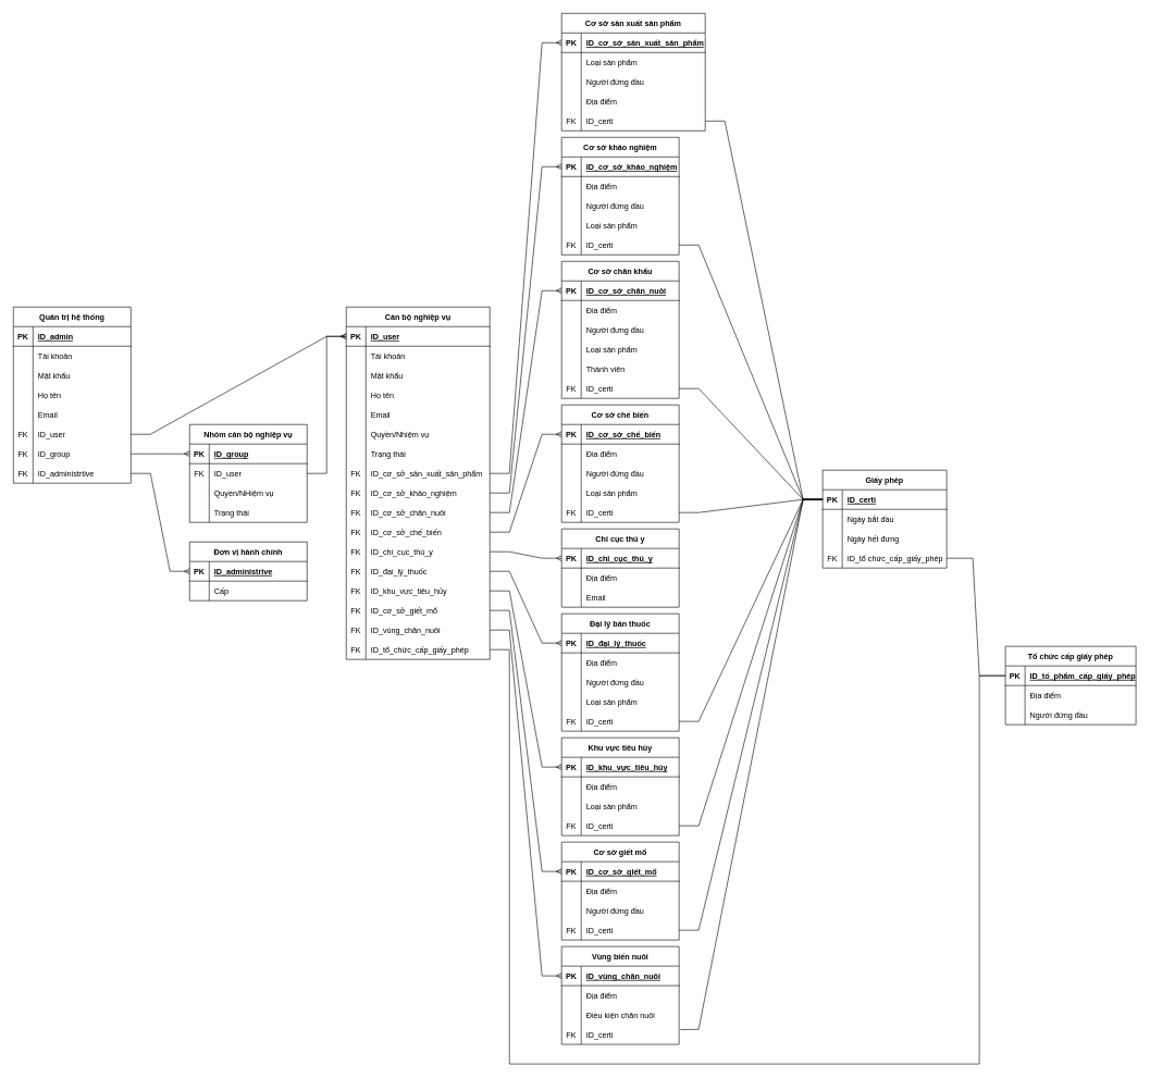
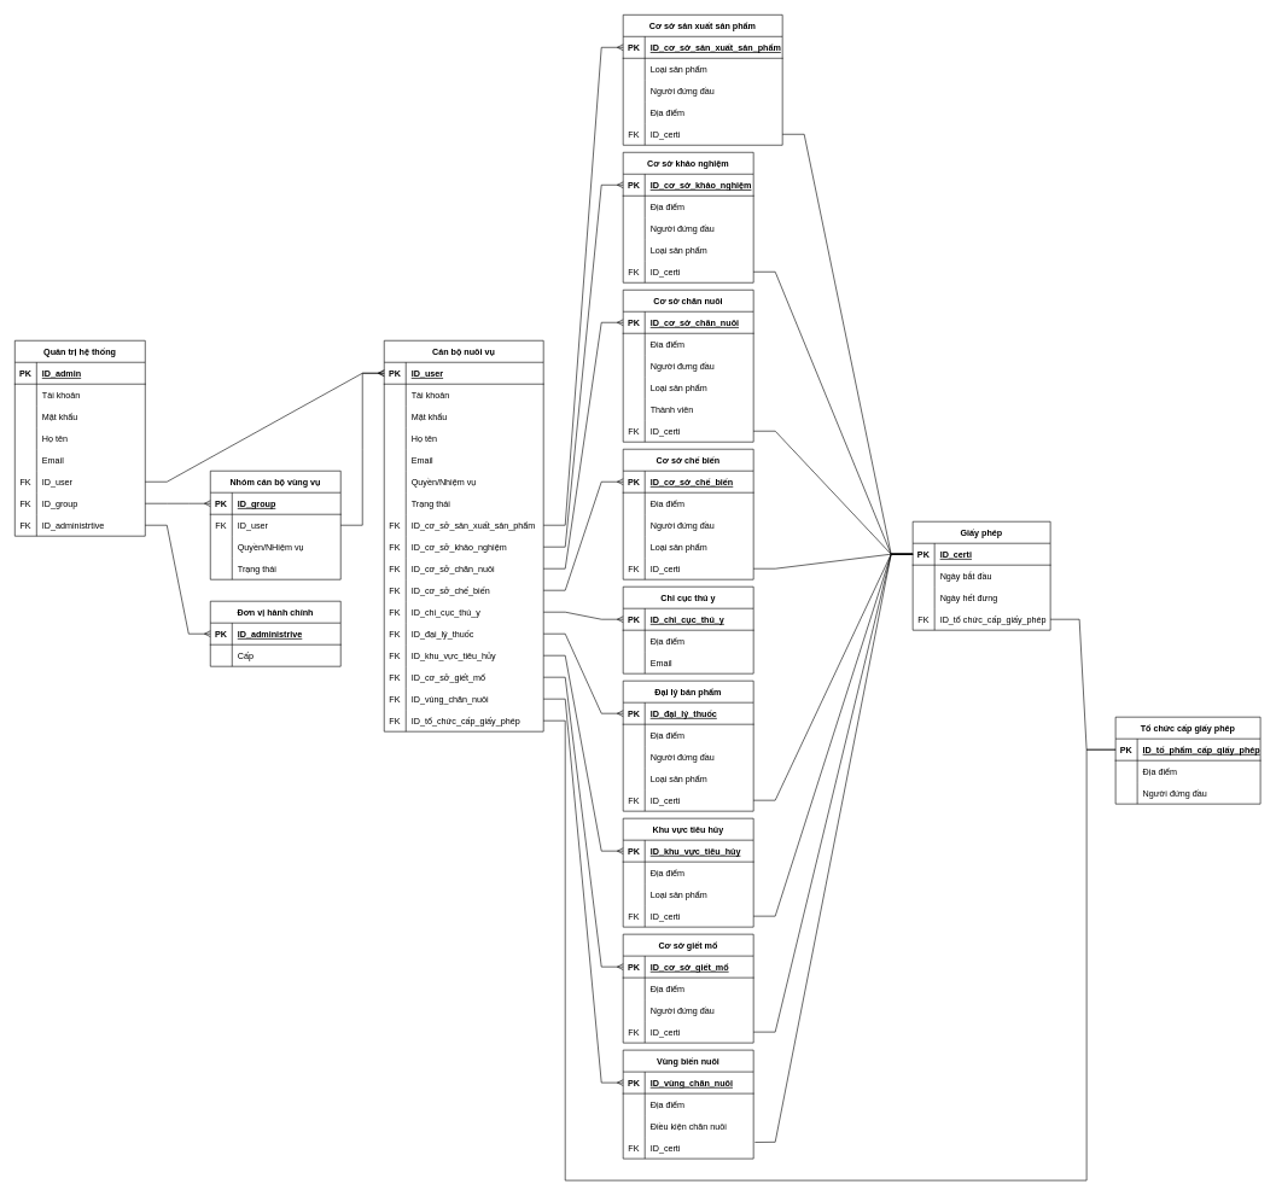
- <mxCell id="144" value="Cơ sở chăn khẩu" style="shape=table;startSize=30;container=1;collapsible=1;childLayout=tableLayout;fixedRows=1;rowLines=0;fontStyle=1;align=center;resizeLast=1;" parent="1" vertex="1"><mxGeometry x="860" y="400" width="180" height="210" as="geometry" /></mxCell>
+ <mxCell id="144" value="Cơ sở chăn nuôi" style="shape=table;startSize=30;container=1;collapsible=1;childLayout=tableLayout;fixedRows=1;rowLines=0;fontStyle=1;align=center;resizeLast=1;" parent="1" vertex="1"><mxGeometry x="860" y="400" width="180" height="210" as="geometry" /></mxCell>
- <mxCell id="27" value="Cán bộ nghiệp vụ" style="shape=table;startSize=30;container=1;collapsible=1;childLayout=tableLayout;fixedRows=1;rowLines=0;fontStyle=1;align=center;resizeLast=1;" parent="1" vertex="1"><mxGeometry x="530" y="470" width="220" height="540" as="geometry"><mxRectangle x="530" y="40" width="140" height="30" as="alternateBounds" /></mxGeometry></mxCell>
+ <mxCell id="27" value="Cán bộ nuôi vụ" style="shape=table;startSize=30;container=1;collapsible=1;childLayout=tableLayout;fixedRows=1;rowLines=0;fontStyle=1;align=center;resizeLast=1;" parent="1" vertex="1"><mxGeometry x="530" y="470" width="220" height="540" as="geometry"><mxRectangle x="530" y="40" width="140" height="30" as="alternateBounds" /></mxGeometry></mxCell>
- <mxCell id="79" value="Nhóm cán bộ nghiệp vụ" style="shape=table;startSize=30;container=1;collapsible=1;childLayout=tableLayout;fixedRows=1;rowLines=0;fontStyle=1;align=center;resizeLast=1;" parent="1" vertex="1"><mxGeometry x="290" y="650" width="180" height="150" as="geometry" /></mxCell>
+ <mxCell id="79" value="Nhóm cán bộ vùng vụ" style="shape=table;startSize=30;container=1;collapsible=1;childLayout=tableLayout;fixedRows=1;rowLines=0;fontStyle=1;align=center;resizeLast=1;" parent="1" vertex="1"><mxGeometry x="290" y="650" width="180" height="150" as="geometry" /></mxCell>
- <mxCell id="199" value="Đại lý bán thuốc" style="shape=table;startSize=30;container=1;collapsible=1;childLayout=tableLayout;fixedRows=1;rowLines=0;fontStyle=1;align=center;resizeLast=1;" parent="1" vertex="1"><mxGeometry x="860" y="940" width="180" height="180" as="geometry" /></mxCell>
+ <mxCell id="199" value="Đại lý bán phẩm" style="shape=table;startSize=30;container=1;collapsible=1;childLayout=tableLayout;fixedRows=1;rowLines=0;fontStyle=1;align=center;resizeLast=1;" parent="1" vertex="1"><mxGeometry x="860" y="940" width="180" height="180" as="geometry" /></mxCell>
